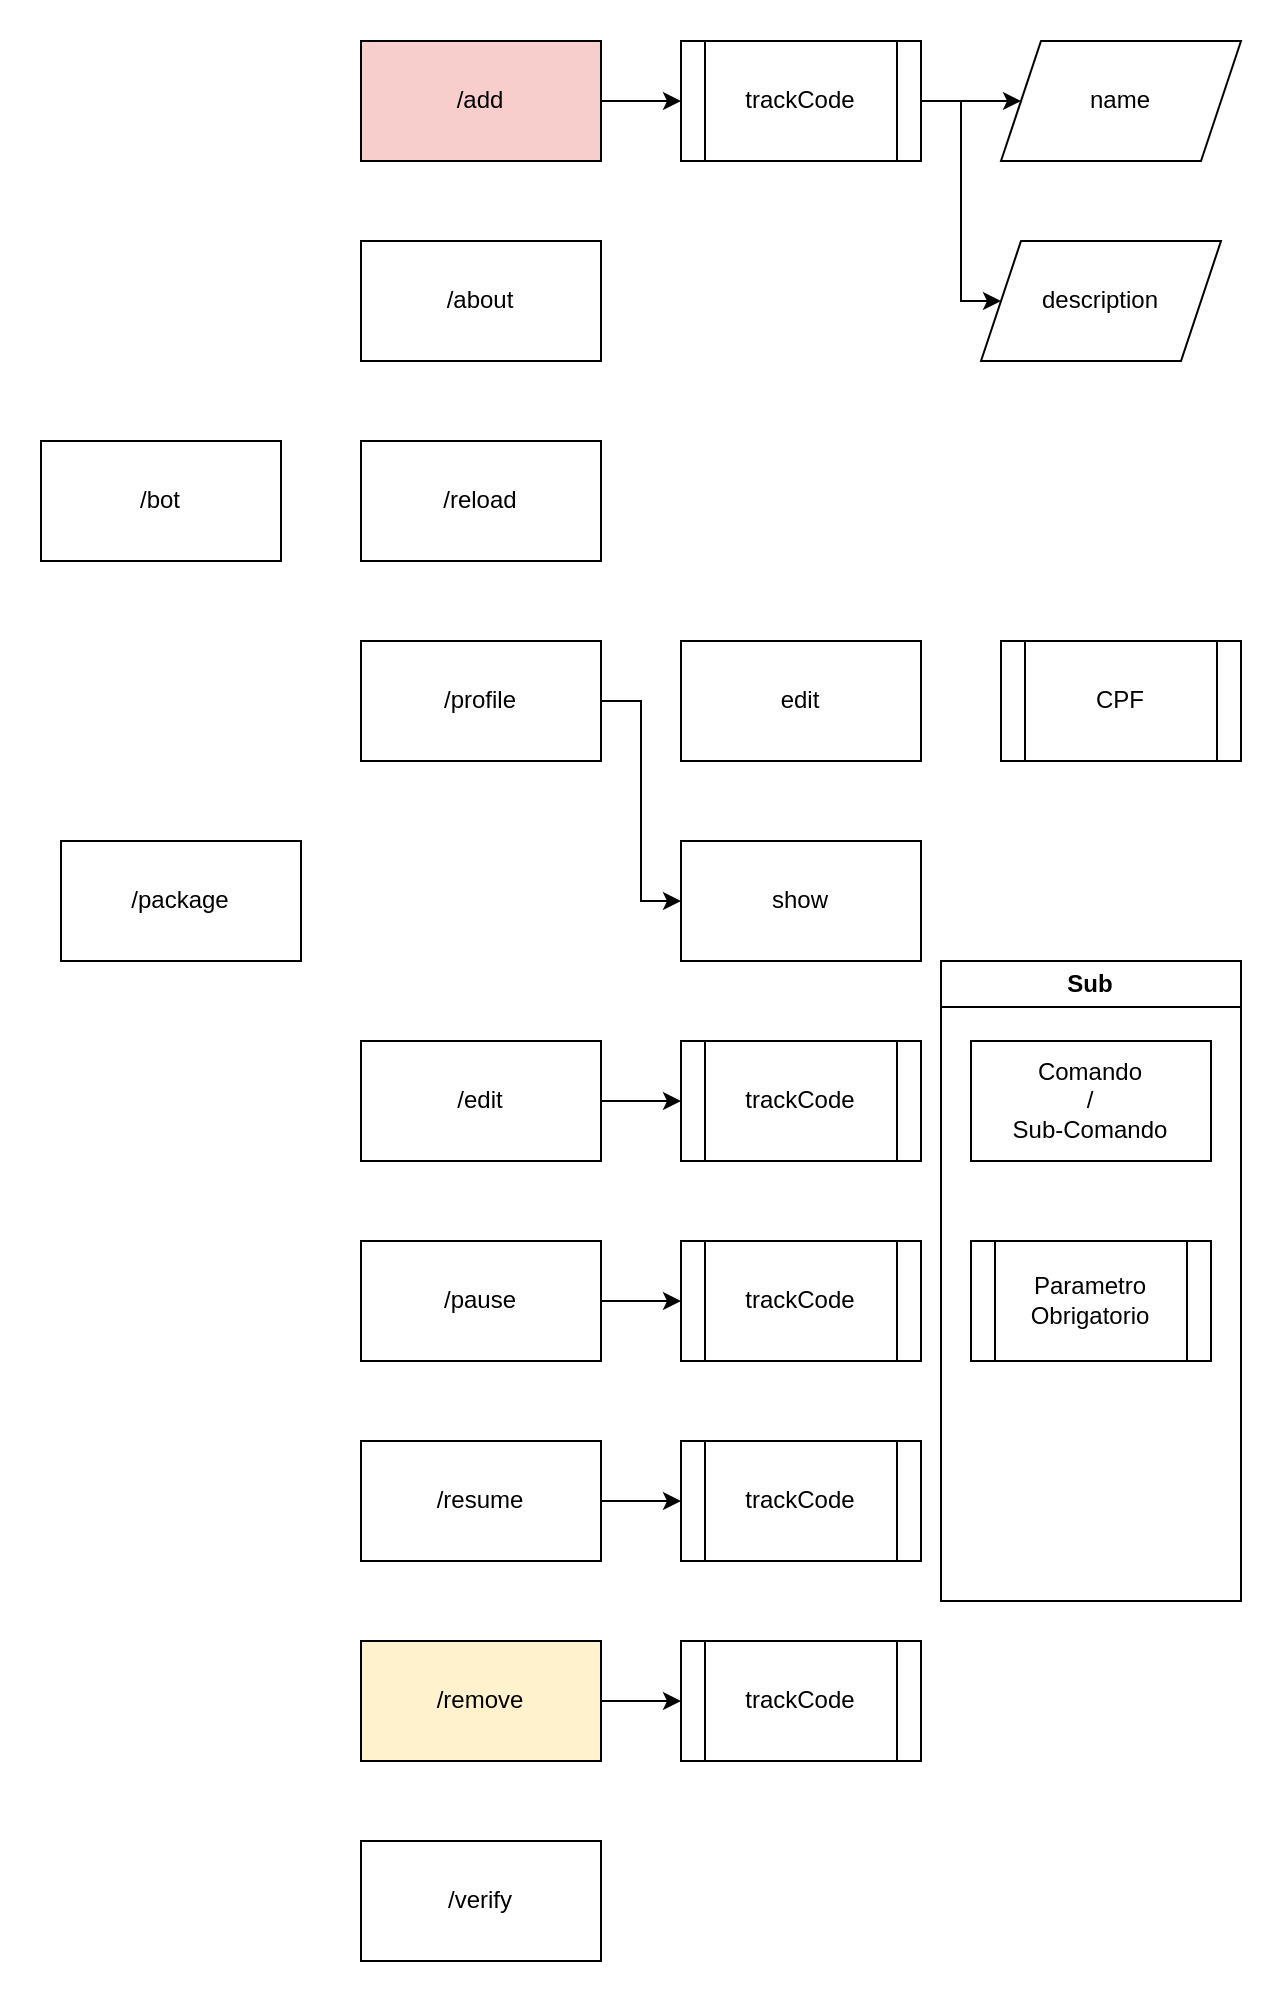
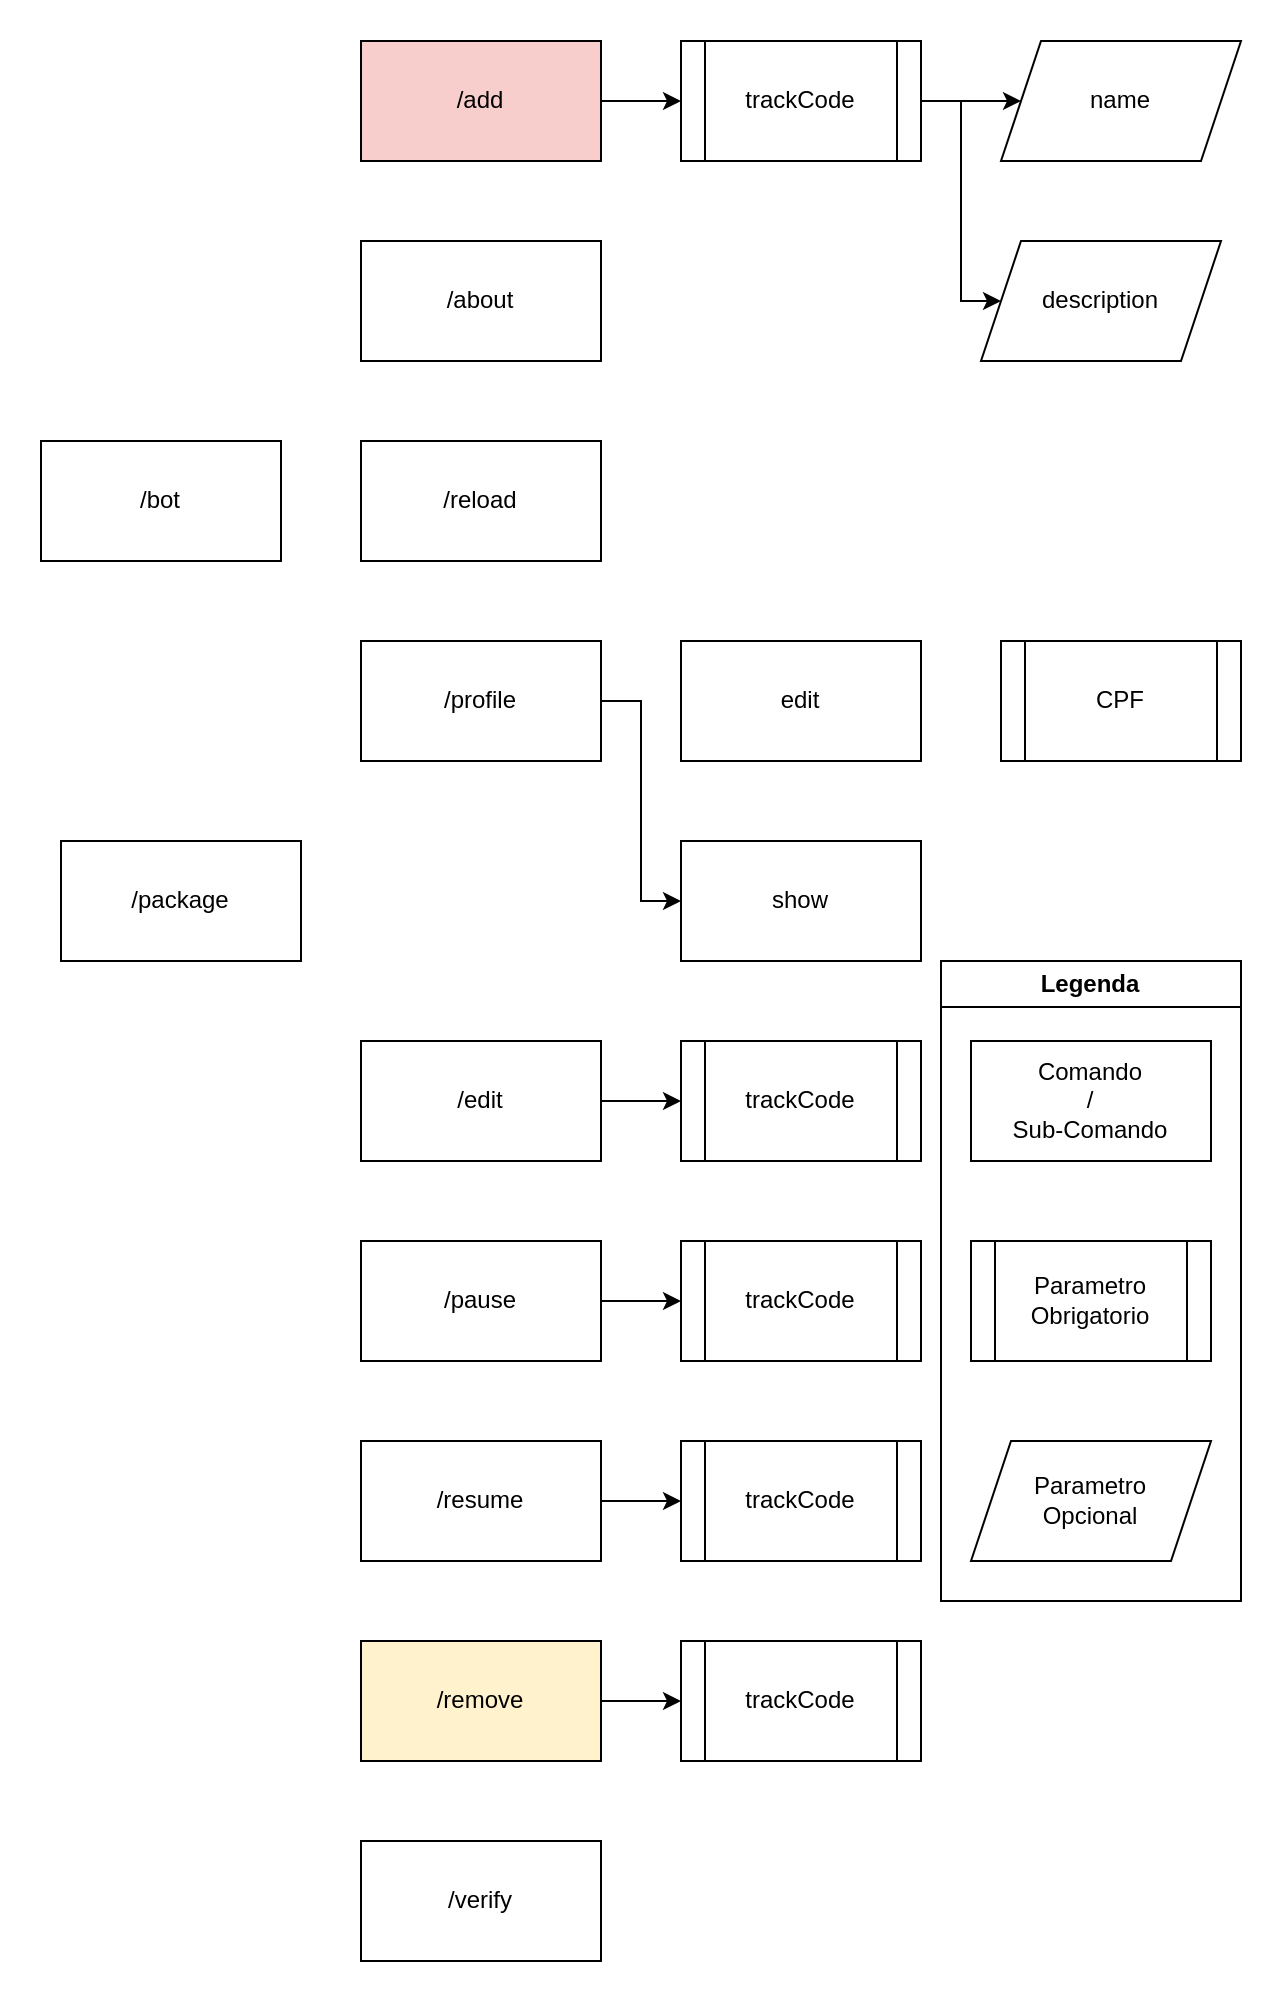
- <mxCell id="28" value="Sub" style="swimlane;whiteSpace=wrap;html=1;" vertex="1" parent="1"><mxGeometry x="470" y="480" width="150" height="320" as="geometry" /></mxCell>
+ <mxCell id="28" value="Legenda" style="swimlane;whiteSpace=wrap;html=1;" vertex="1" parent="1"><mxGeometry x="470" y="480" width="150" height="320" as="geometry" /></mxCell>
+ <mxCell id="31" value="Parametro&lt;br&gt;Opcional" style="shape=parallelogram;perimeter=parallelogramPerimeter;whiteSpace=wrap;html=1;fixedSize=1;" vertex="1" parent="28"><mxGeometry x="15" y="240" width="120" height="60" as="geometry" /></mxCell>
